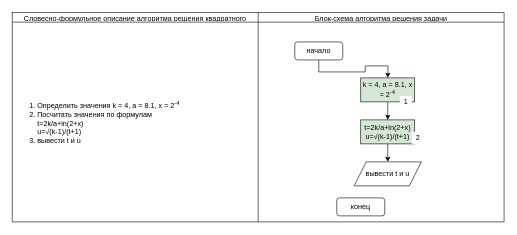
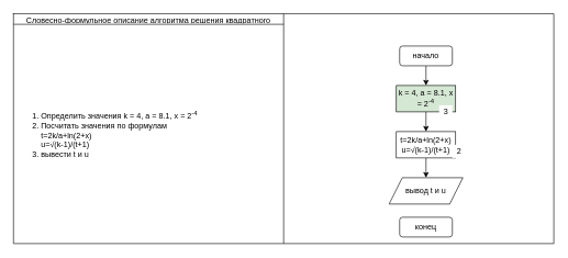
- <mxCell id="5" value="Блок-схема алгоритма решения задачи" style="shape=partialRectangle;html=1;whiteSpace=wrap;connectable=0;overflow=hidden;fillColor=none;top=0;left=0;bottom=0;right=0;pointerEvents=1;" vertex="1" parent="3"><mxGeometry x="410" width="410" height="16" as="geometry" /></mxCell>
- <mxCell id="10" value="начало" style="rounded=1;whiteSpace=wrap;html=1;" vertex="1" parent="1"><mxGeometry x="491" y="69" width="80" height="30" as="geometry" /></mxCell>
+ <mxCell id="10" value="начало" style="rounded=1;whiteSpace=wrap;html=1;" vertex="1" parent="1"><mxGeometry x="606" y="69" width="80" height="30" as="geometry" /></mxCell>
- <mxCell id="17" value="1" style="text;html=1;align=center;verticalAlign=middle;resizable=0;points=[];autosize=1;strokeColor=none;fillColor=#FFFFFF;" vertex="1" parent="1"><mxGeometry x="666" y="159" width="20" height="20" as="geometry" /></mxCell>
+ <mxCell id="17" value="3" style="text;html=1;align=center;verticalAlign=middle;resizable=0;points=[];autosize=1;strokeColor=none;fillColor=#FFFFFF;" vertex="1" parent="1"><mxGeometry x="666" y="159" width="20" height="20" as="geometry" /></mxCell>
- <mxCell id="14" value="&lt;div&gt;t=2k/a+ln(2+x)&lt;/div&gt;&lt;div&gt;u=√(k-1)/(t+1)&lt;/div&gt;" style="rounded=0;whiteSpace=wrap;html=1;fillColor=#d5e8d4;" vertex="1" parent="1"><mxGeometry x="601" y="199" width="90" height="40" as="geometry" /></mxCell>
+ <mxCell id="14" value="&lt;div&gt;t=2k/a+ln(2+x)&lt;/div&gt;&lt;div&gt;u=√(k-1)/(t+1)&lt;/div&gt;" style="rounded=0;whiteSpace=wrap;html=1;" vertex="1" parent="1"><mxGeometry x="601" y="199" width="90" height="40" as="geometry" /></mxCell>
- <mxCell id="15" value="вывести t и u" style="shape=parallelogram;perimeter=parallelogramPerimeter;whiteSpace=wrap;html=1;fixedSize=1;" vertex="1" parent="1"><mxGeometry x="590" y="269" width="112" height="40" as="geometry" /></mxCell>
+ <mxCell id="15" value="вывод t и u" style="shape=parallelogram;perimeter=parallelogramPerimeter;whiteSpace=wrap;html=1;fixedSize=1;" vertex="1" parent="1"><mxGeometry x="590" y="269" width="112" height="40" as="geometry" /></mxCell>
- <mxCell id="16" value="конец" style="rounded=1;whiteSpace=wrap;html=1;" vertex="1" parent="1"><mxGeometry x="561" y="329" width="80" height="30" as="geometry" /></mxCell>
+ <mxCell id="16" value="конец" style="rounded=1;whiteSpace=wrap;html=1;" vertex="1" parent="1"><mxGeometry x="606" y="329" width="80" height="30" as="geometry" /></mxCell>
